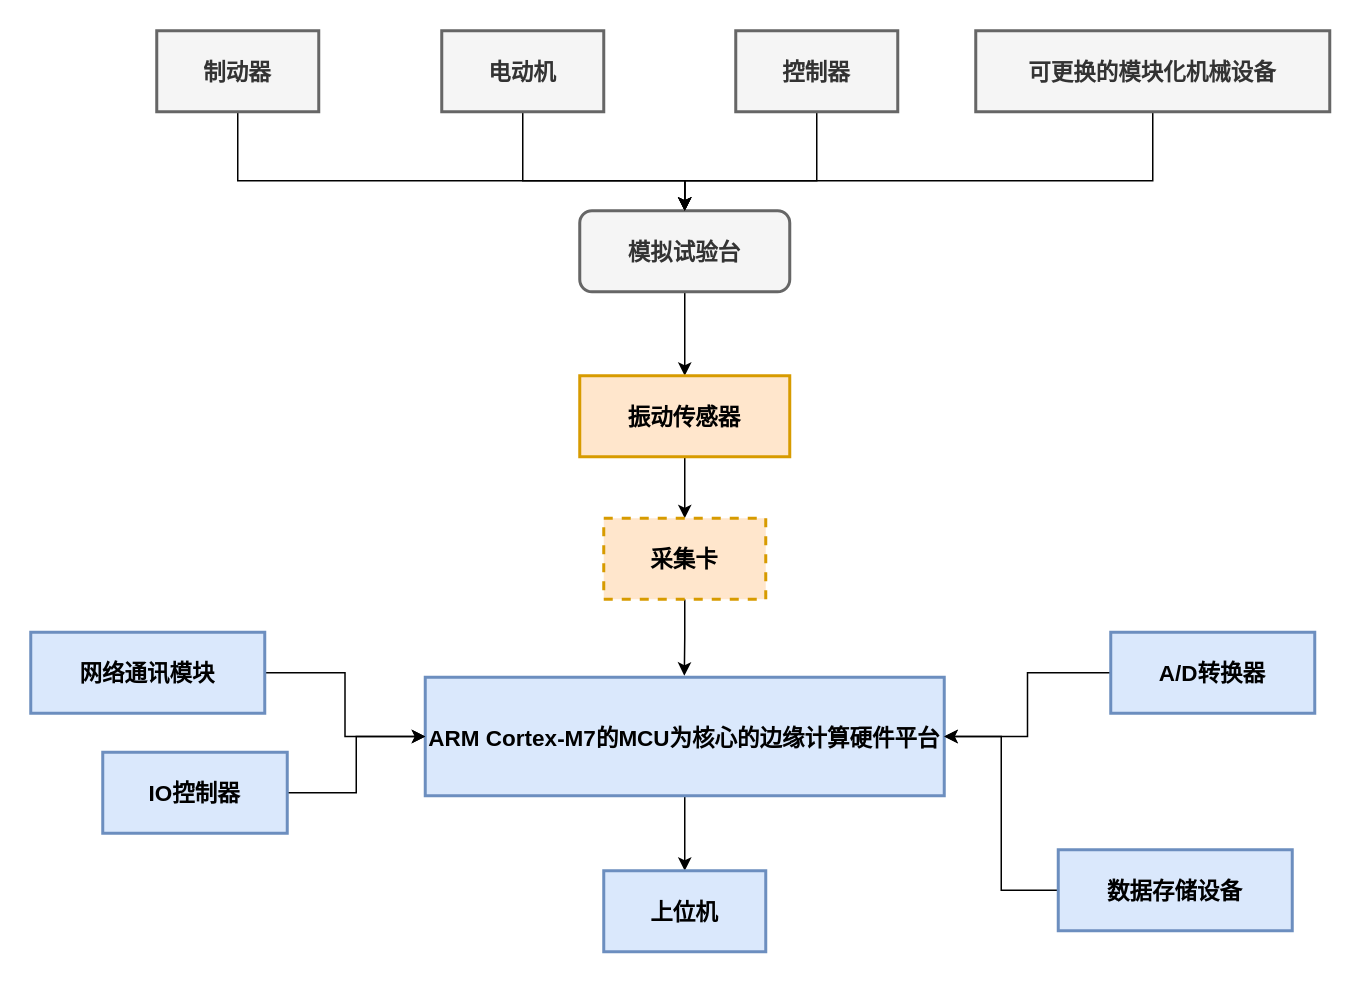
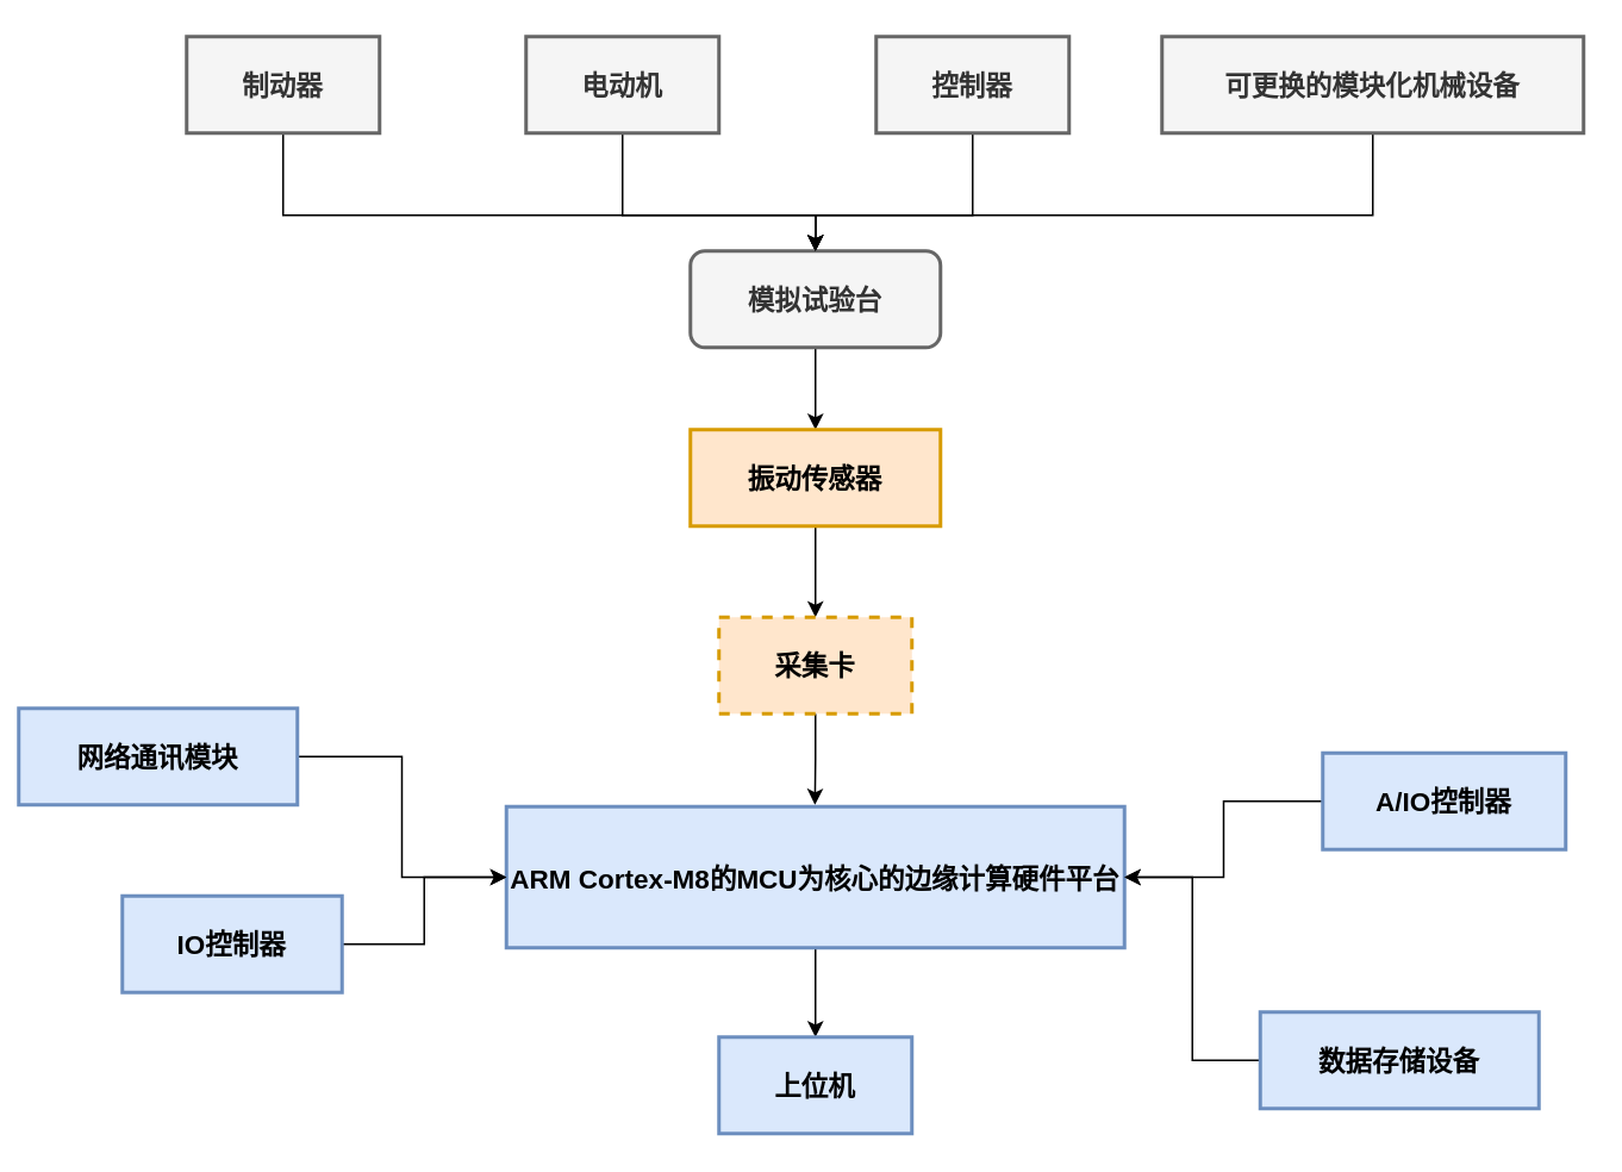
- <mxCell id="13" value="振动传感器" style="whiteSpace=wrap;strokeWidth=2;fillColor=#ffe6cc;strokeColor=#d79b00;fontSize=15;fontStyle=1" vertex="1" parent="1"><mxGeometry x="386" y="250" width="140" height="54" as="geometry" /></mxCell>
+ <mxCell id="13" value="振动传感器" style="whiteSpace=wrap;strokeWidth=2;fillColor=#ffe6cc;strokeColor=#d79b00;fontSize=15;fontStyle=1" vertex="1" parent="1"><mxGeometry x="386" y="240" width="140" height="54" as="geometry" /></mxCell>
- <mxCell id="20" value="网络通讯模块" style="whiteSpace=wrap;strokeWidth=2;fillColor=#dae8fc;strokeColor=#6c8ebf;fontSize=15;fontStyle=1" vertex="1" parent="1"><mxGeometry x="20" y="421" width="156" height="54" as="geometry" /></mxCell>
+ <mxCell id="20" value="网络通讯模块" style="whiteSpace=wrap;strokeWidth=2;fillColor=#dae8fc;strokeColor=#6c8ebf;fontSize=15;fontStyle=1" vertex="1" parent="1"><mxGeometry x="10" y="396" width="156" height="54" as="geometry" /></mxCell>
- <mxCell id="26" value="A/D转换器" style="whiteSpace=wrap;strokeWidth=2;fillColor=#dae8fc;strokeColor=#6c8ebf;fontSize=15;fontStyle=1" vertex="1" parent="1"><mxGeometry x="740" y="421" width="136" height="54" as="geometry" /></mxCell>
+ <mxCell id="26" value="A/IO控制器" style="whiteSpace=wrap;strokeWidth=2;fillColor=#dae8fc;strokeColor=#6c8ebf;fontSize=15;fontStyle=1" vertex="1" parent="1"><mxGeometry x="740" y="421" width="136" height="54" as="geometry" /></mxCell>
- <mxCell id="17" value="ARM Cortex-M7的MCU为核心的边缘计算硬件平台" style="whiteSpace=wrap;strokeWidth=2;fillColor=#dae8fc;strokeColor=#6c8ebf;fontSize=15;fontStyle=1" vertex="1" parent="1"><mxGeometry x="283" y="451" width="346" height="79" as="geometry" /></mxCell>
+ <mxCell id="17" value="ARM Cortex-M8的MCU为核心的边缘计算硬件平台" style="whiteSpace=wrap;strokeWidth=2;fillColor=#dae8fc;strokeColor=#6c8ebf;fontSize=15;fontStyle=1" vertex="1" parent="1"><mxGeometry x="283" y="451" width="346" height="79" as="geometry" /></mxCell>
